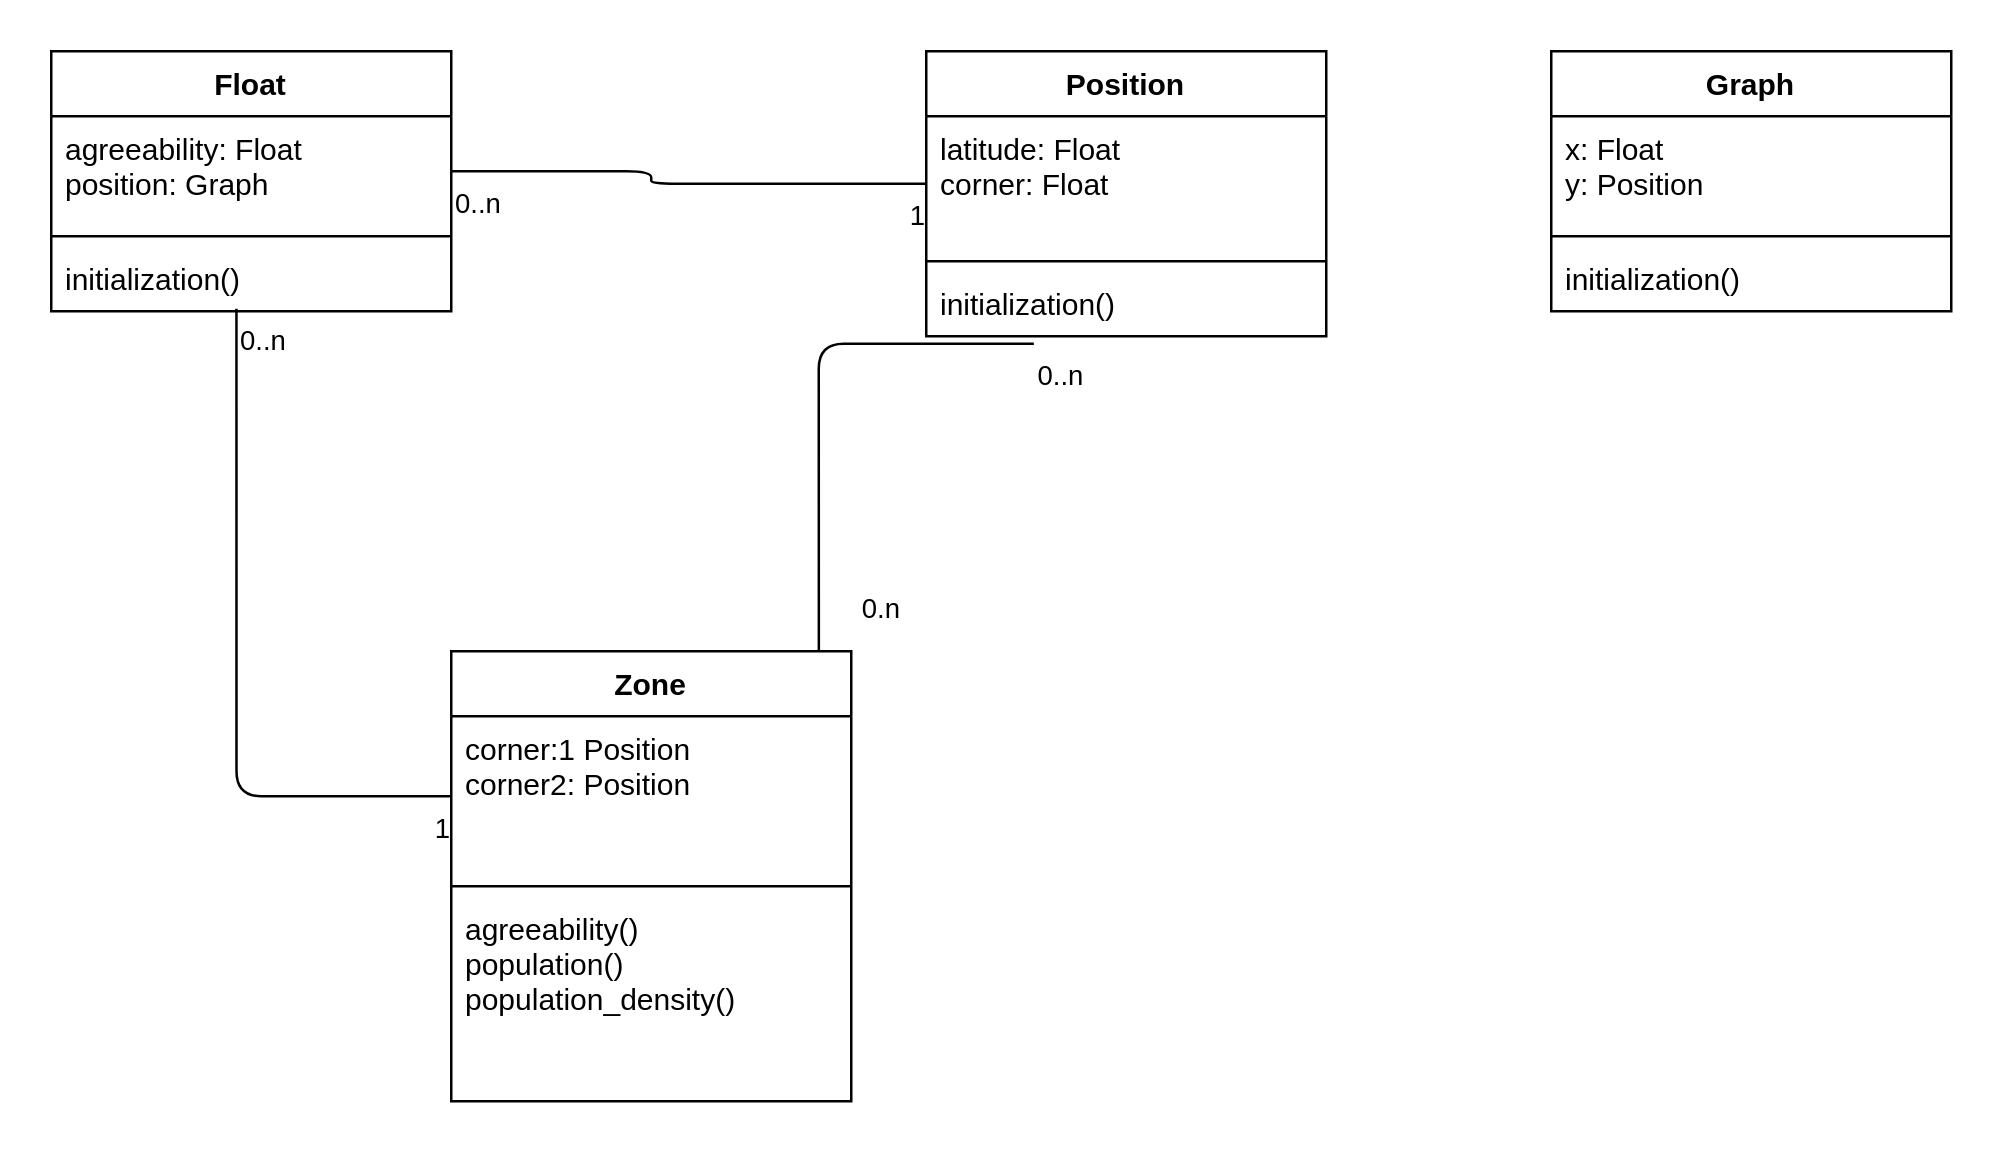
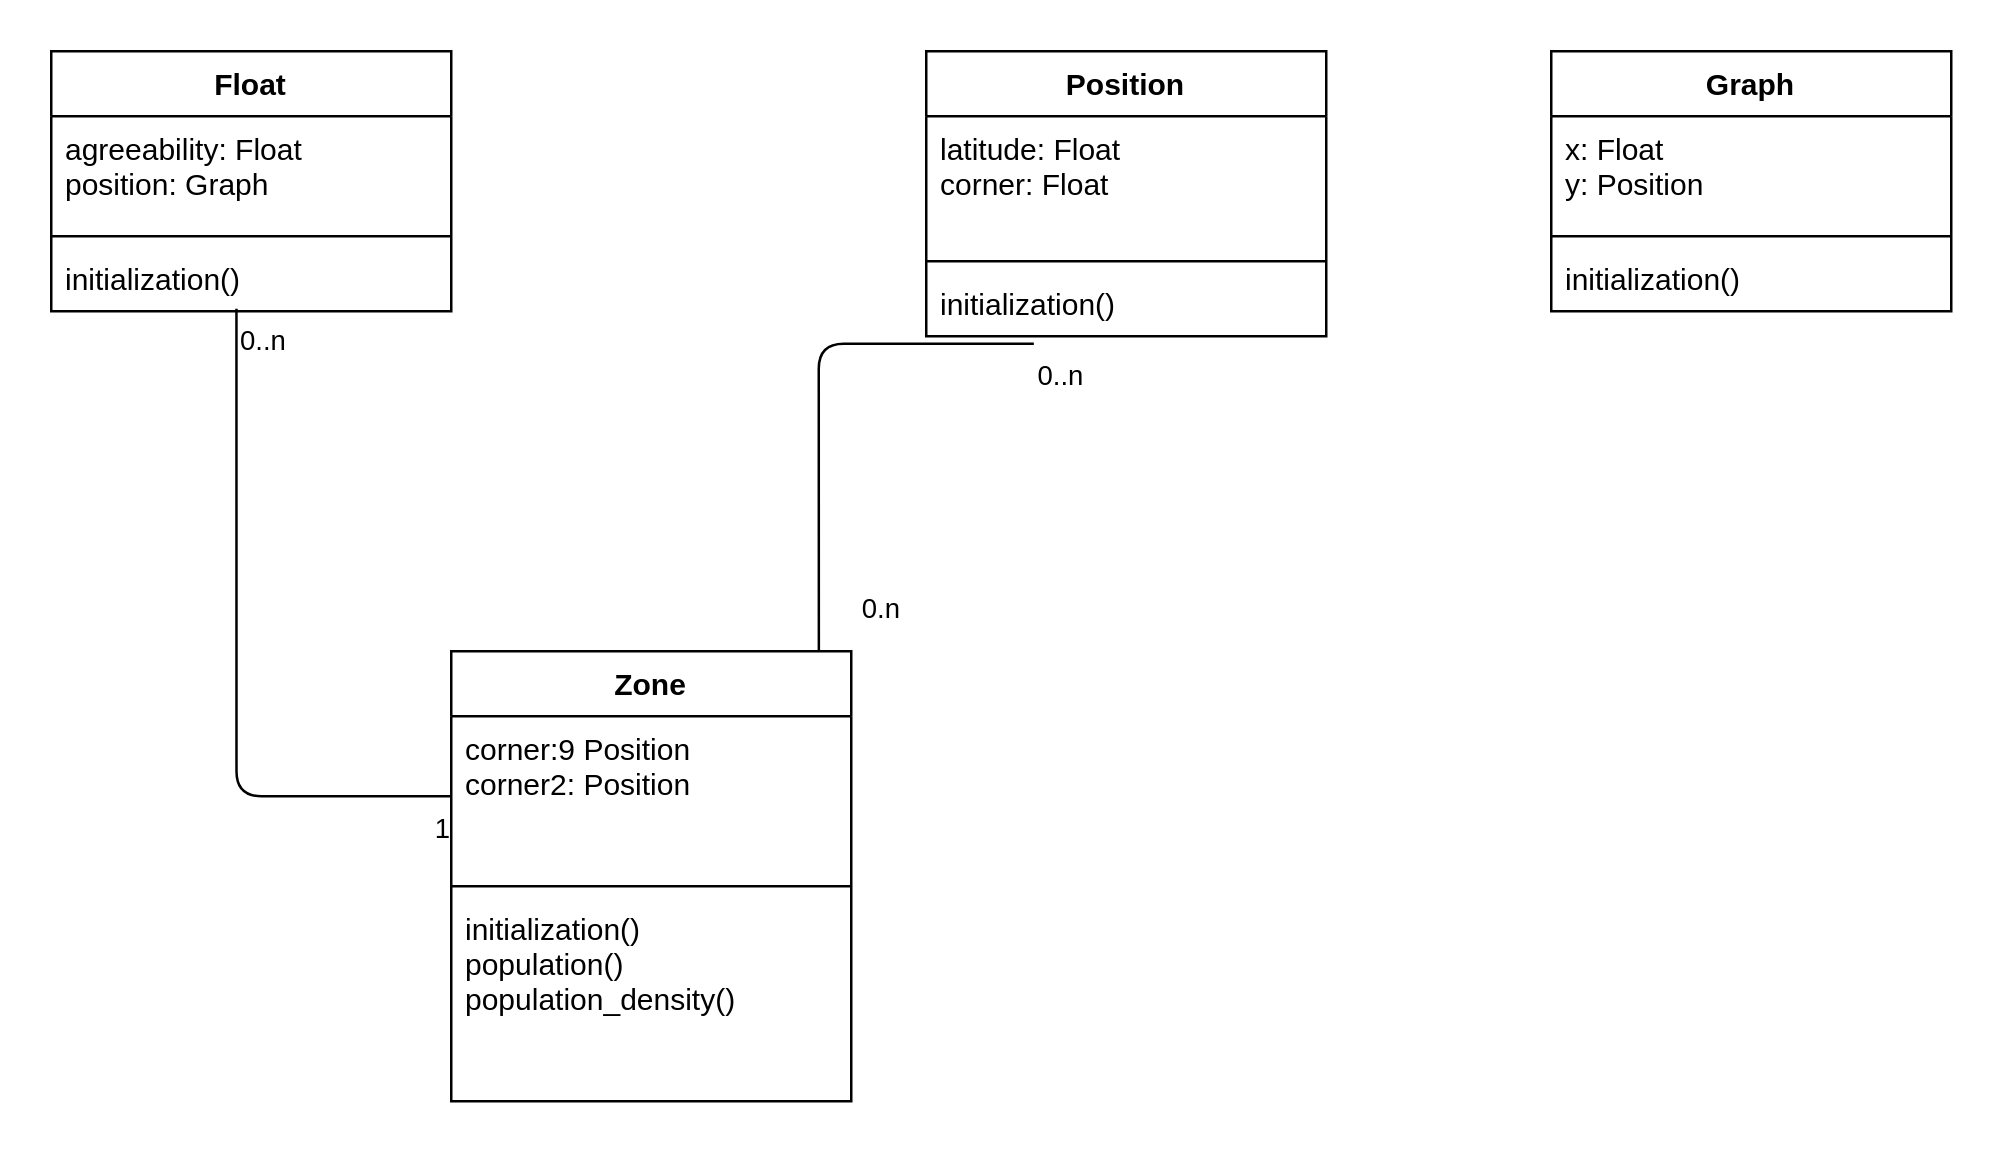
- <mxCell id="18" value="" style="endArrow=none;html=1;endSize=12;startArrow=none;startSize=14;startFill=0;edgeStyle=orthogonalEdgeStyle;exitX=1;exitY=0.5;exitDx=0;exitDy=0;endFill=0;" edge="1" parent="1" source="3" target="7"><mxGeometry x="0.077" y="-37" relative="1" as="geometry"><mxPoint x="200" y="150" as="sourcePoint" /><mxPoint x="360" y="150" as="targetPoint" /><Array as="points"><mxPoint x="260" y="68" /><mxPoint x="260" y="73" /></Array><mxPoint as="offset" /></mxGeometry></mxCell>
- <mxCell id="19" value="0..n" style="edgeLabel;resizable=0;html=1;align=left;verticalAlign=top;" connectable="0" vertex="1" parent="18"><mxGeometry x="-1" relative="1" as="geometry" /></mxCell>
- <mxCell id="20" value="1" style="edgeLabel;resizable=0;html=1;align=right;verticalAlign=top;" connectable="0" vertex="1" parent="18"><mxGeometry x="1" relative="1" as="geometry" /></mxCell>
- <mxCell id="15" value="corner:1 Position&#10;corner2: Position" style="text;strokeColor=none;fillColor=none;align=left;verticalAlign=top;spacingLeft=4;spacingRight=4;overflow=hidden;rotatable=0;points=[[0,0.5],[1,0.5]];portConstraint=eastwest;" vertex="1" parent="14"><mxGeometry y="26" width="160" height="64" as="geometry" /></mxCell>
+ <mxCell id="15" value="corner:9 Position&#10;corner2: Position" style="text;strokeColor=none;fillColor=none;align=left;verticalAlign=top;spacingLeft=4;spacingRight=4;overflow=hidden;rotatable=0;points=[[0,0.5],[1,0.5]];portConstraint=eastwest;" vertex="1" parent="14"><mxGeometry y="26" width="160" height="64" as="geometry" /></mxCell>
- <mxCell id="17" value="agreeability()&#10;population()&#10;population_density()" style="text;strokeColor=none;fillColor=none;align=left;verticalAlign=top;spacingLeft=4;spacingRight=4;overflow=hidden;rotatable=0;points=[[0,0.5],[1,0.5]];portConstraint=eastwest;" vertex="1" parent="14"><mxGeometry y="98" width="160" height="82" as="geometry" /></mxCell>
+ <mxCell id="17" value="initialization()&#10;population()&#10;population_density()" style="text;strokeColor=none;fillColor=none;align=left;verticalAlign=top;spacingLeft=4;spacingRight=4;overflow=hidden;rotatable=0;points=[[0,0.5],[1,0.5]];portConstraint=eastwest;" vertex="1" parent="14"><mxGeometry y="98" width="160" height="82" as="geometry" /></mxCell>
